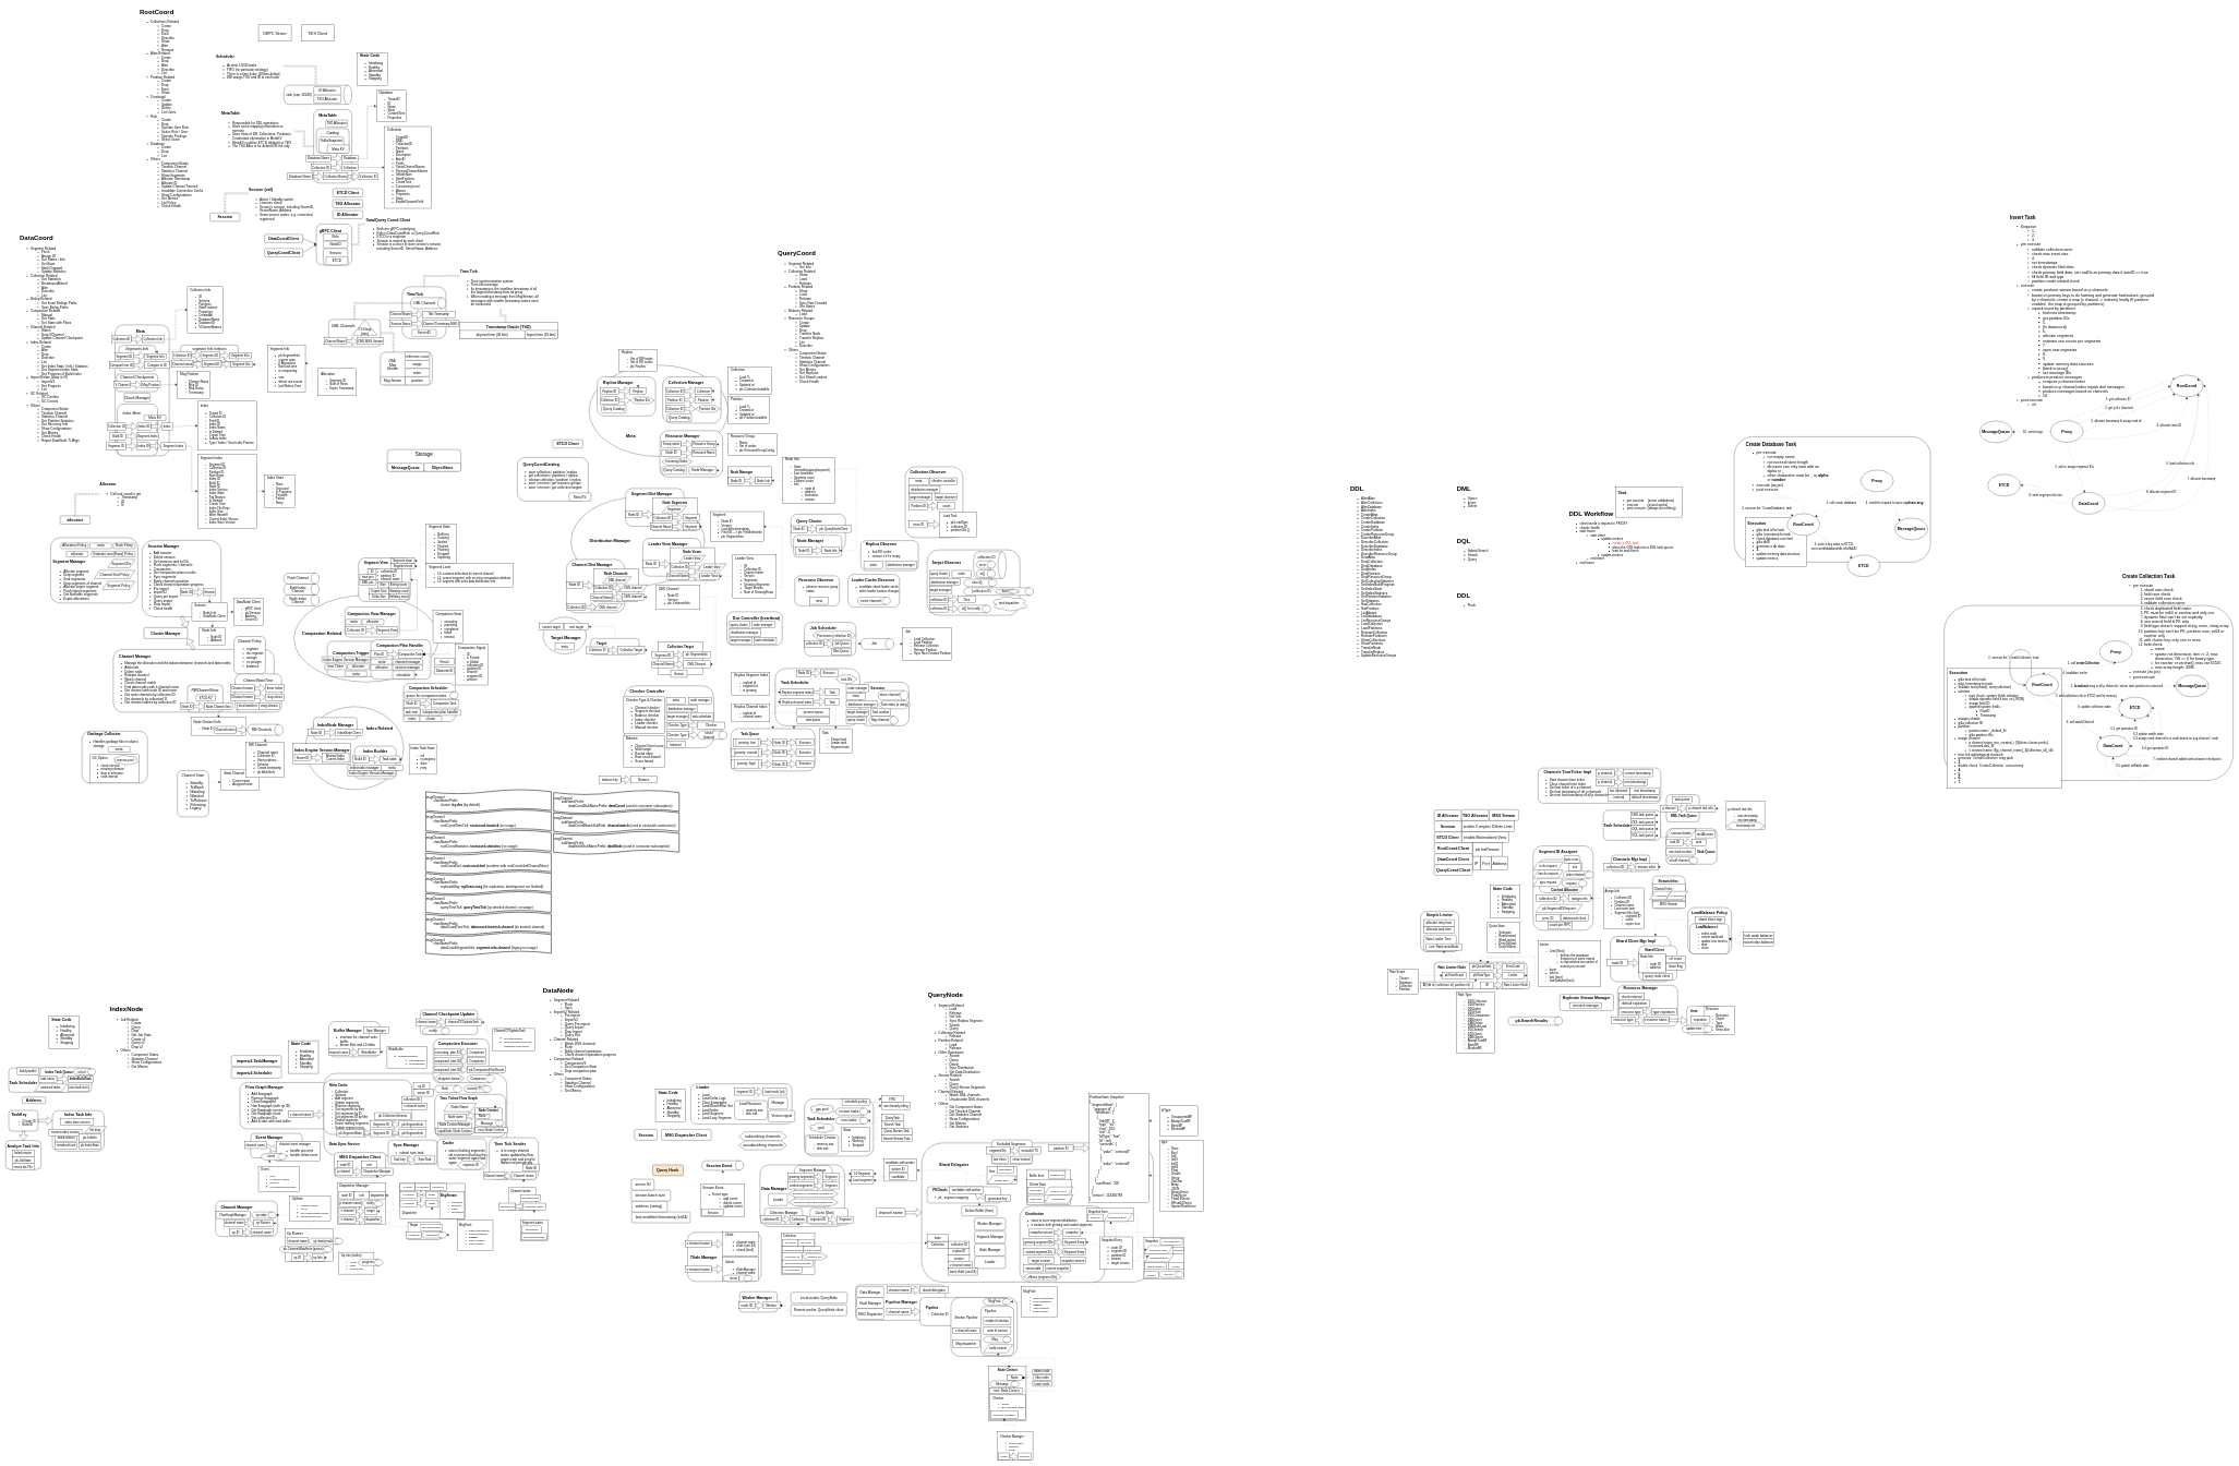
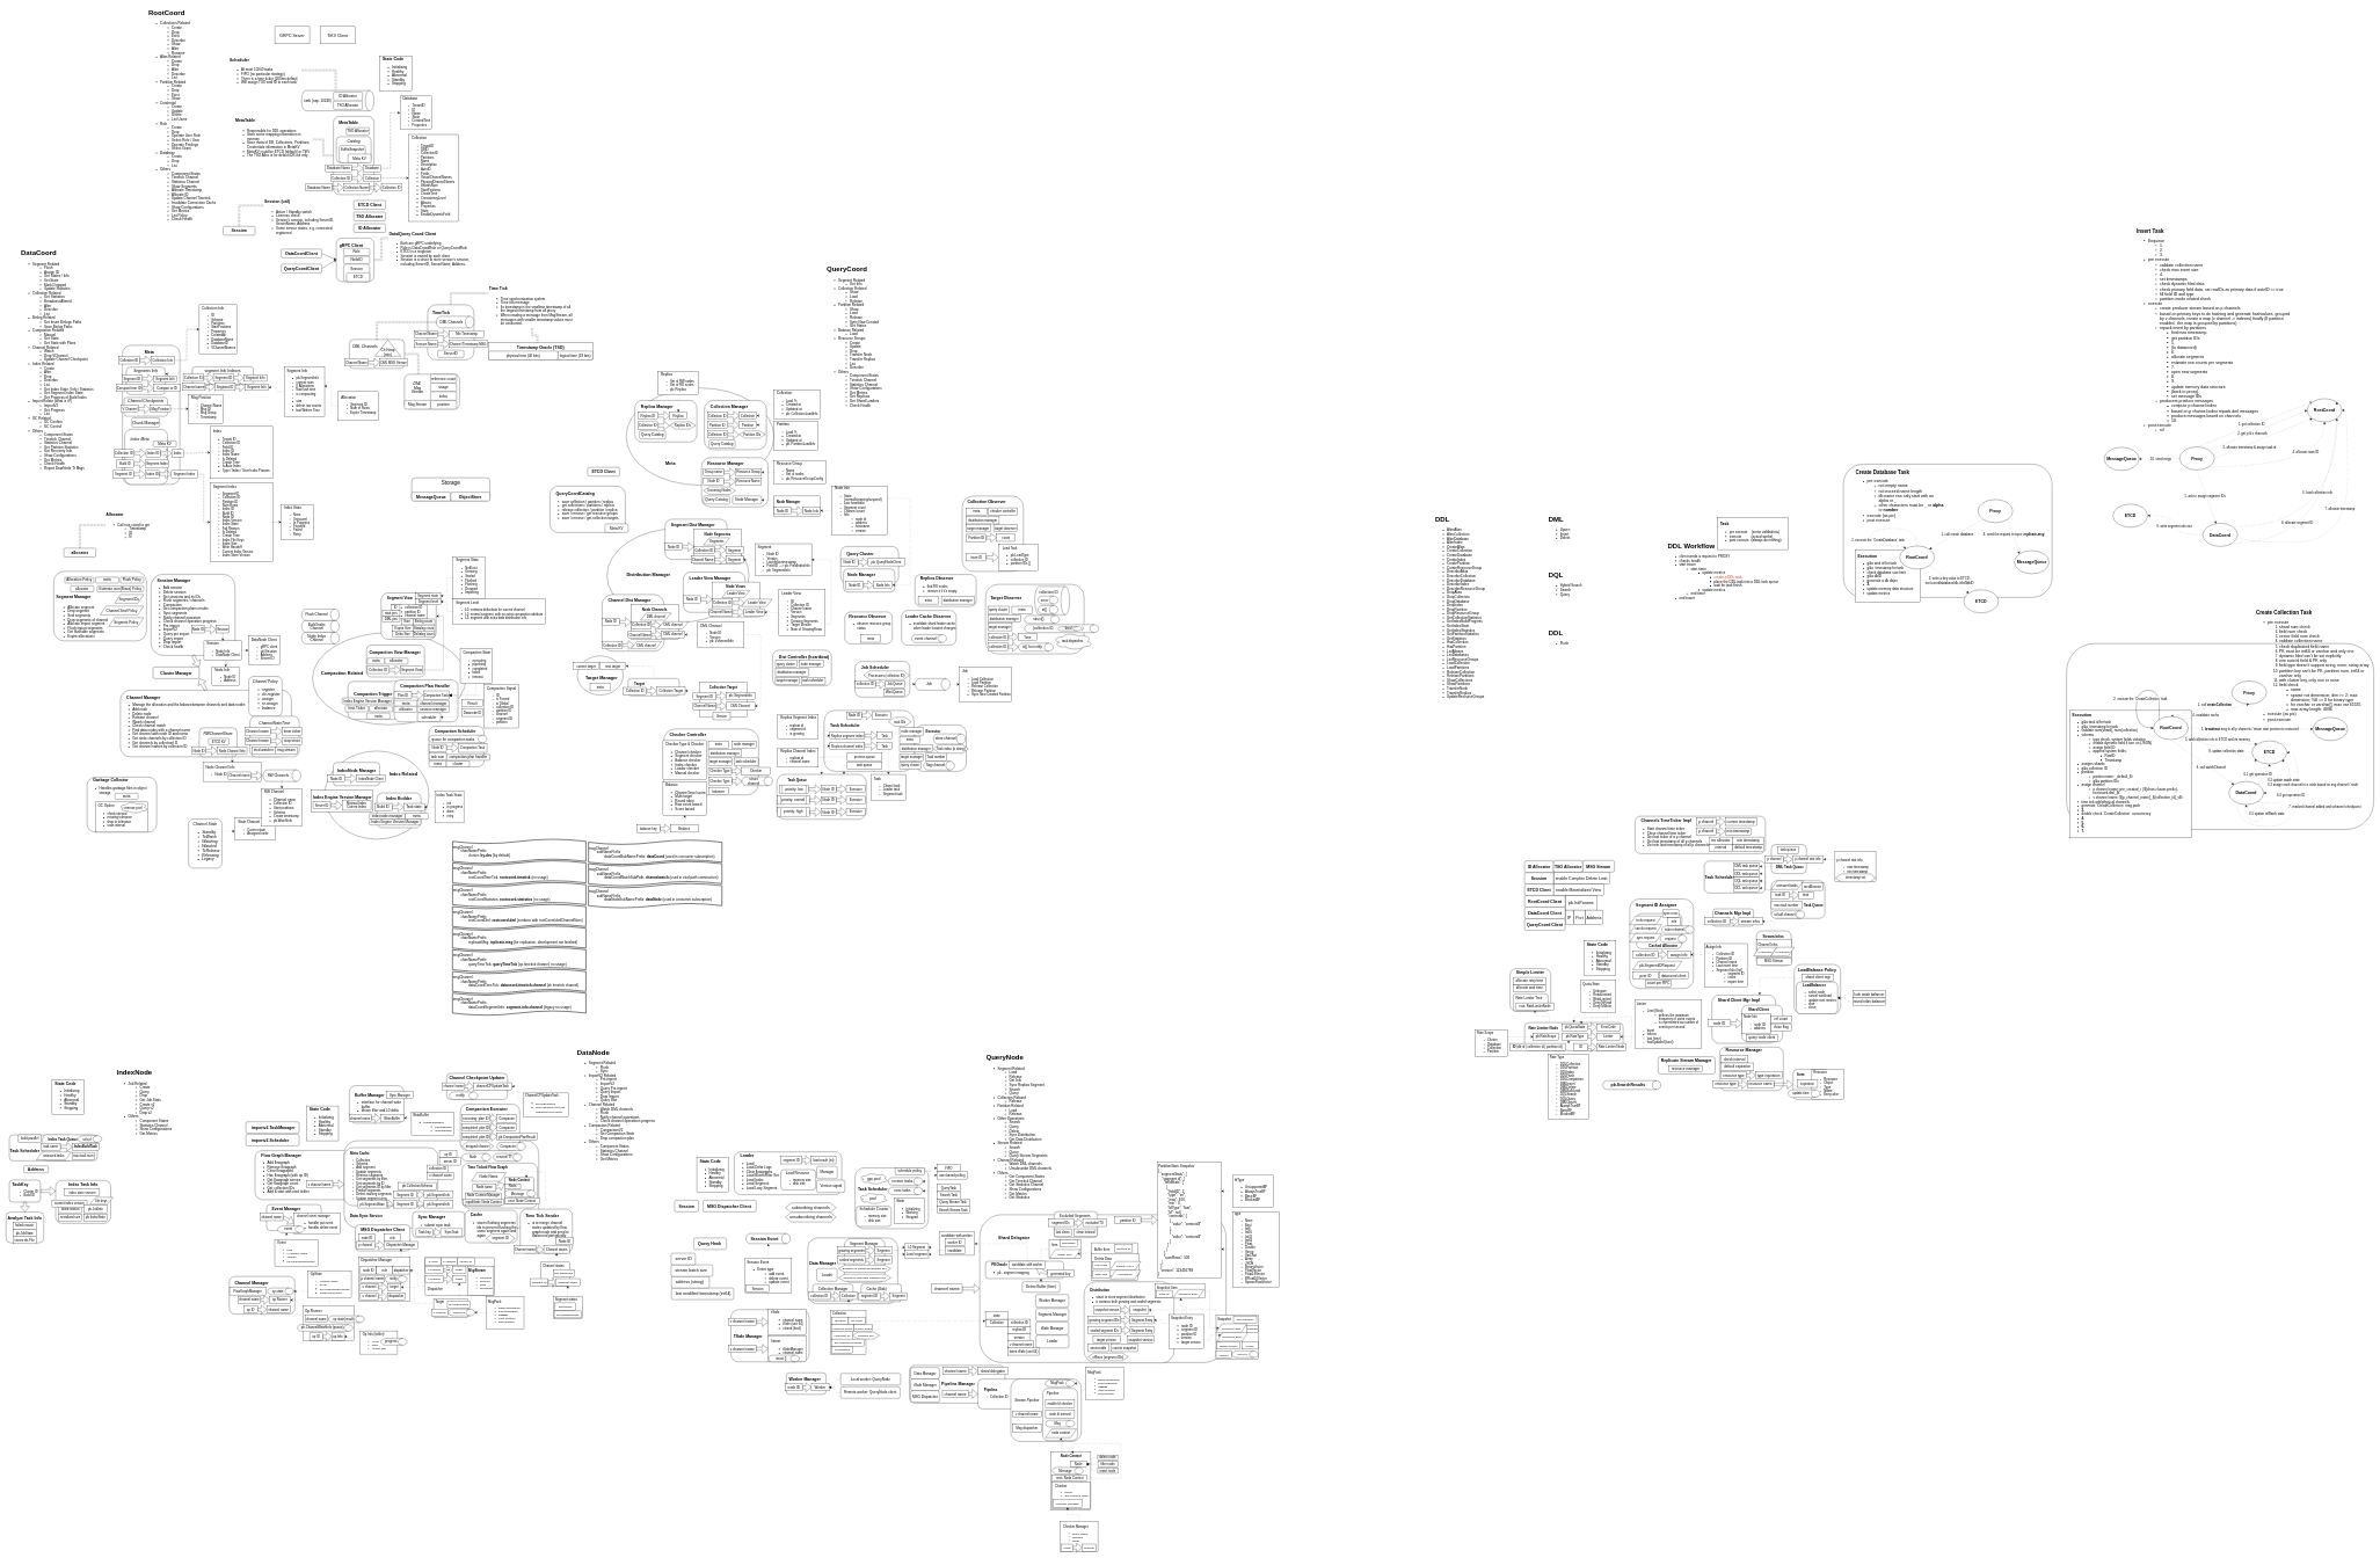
- <mxCell id="749" value="&lt;b&gt;&amp;nbsp; &amp;nbsp;&amp;nbsp;&lt;/b&gt;&lt;b&gt;&lt;font style=&quot;font-size: 14px;&quot;&gt;Query Hook&lt;/font&gt;&lt;/b&gt;" style="rounded=1;whiteSpace=wrap;html=1;align=left;fillColor=#ffe6cc;" parent="1" vertex="1"><mxGeometry x="2393.1" y="4270" width="112.9" height="40" as="geometry" /></mxCell>
+ <mxCell id="749" value="&lt;b&gt;&amp;nbsp; &amp;nbsp;&amp;nbsp;&lt;/b&gt;&lt;b&gt;&lt;font style=&quot;font-size: 14px;&quot;&gt;Query Hook&lt;/font&gt;&lt;/b&gt;" style="rounded=1;whiteSpace=wrap;html=1;align=left;" parent="1" vertex="1"><mxGeometry x="2393.1" y="4270" width="112.9" height="40" as="geometry" /></mxCell>
